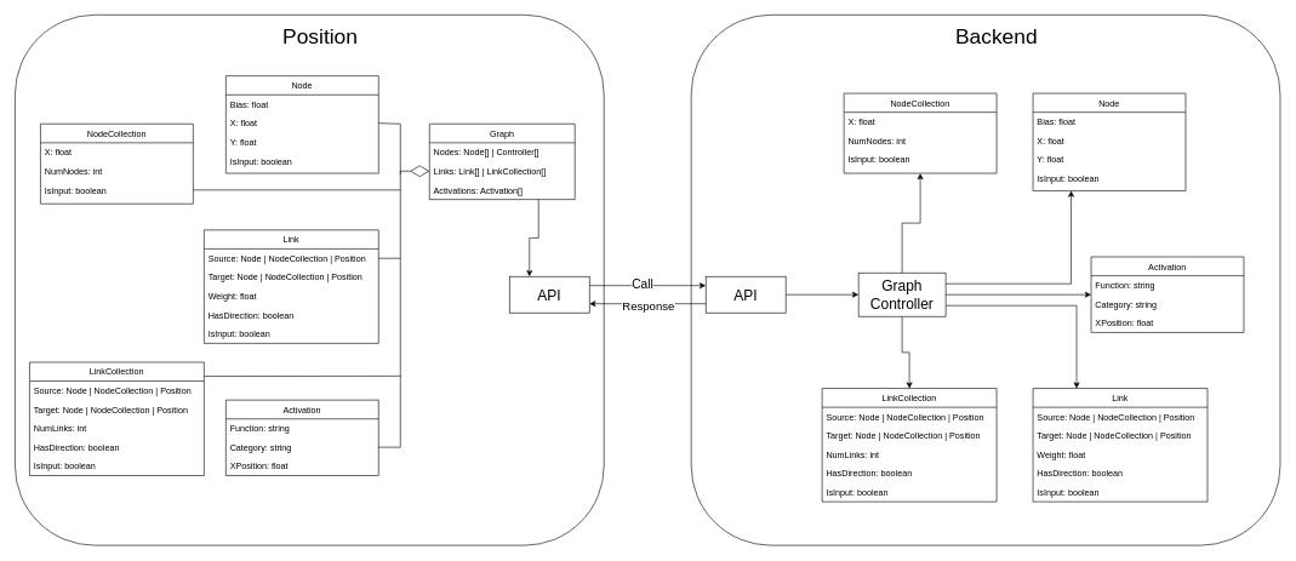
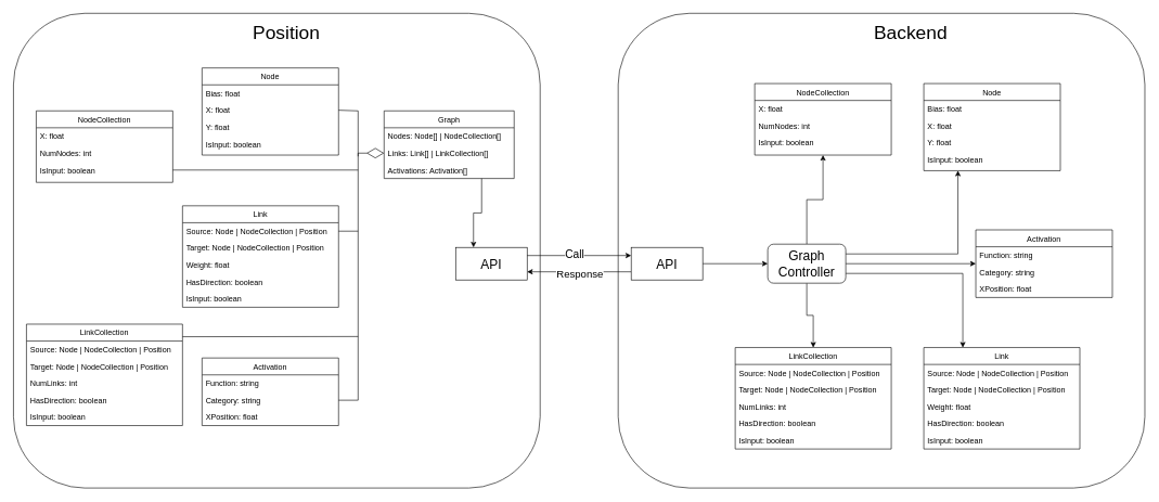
- <mxCell id="41" value="&lt;font style=&quot;font-size: 29px;&quot;&gt;Backend&lt;/font&gt;" style="text;html=1;strokeColor=none;fillColor=none;align=center;verticalAlign=middle;whiteSpace=wrap;rounded=0;" vertex="1" parent="1"><mxGeometry x="1305" y="30" width="130" height="40" as="geometry" /></mxCell>
+ <mxCell id="41" value="&lt;font style=&quot;font-size: 29px;&quot;&gt;Backend&lt;/font&gt;" style="text;html=1;strokeColor=none;fillColor=none;align=center;verticalAlign=middle;whiteSpace=wrap;rounded=0;" vertex="1" parent="1"><mxGeometry x="1335" y="30" width="130" height="40" as="geometry" /></mxCell>
- <mxCell id="6" value="Nodes: Node[] | Controller[]" style="text;align=left;verticalAlign=top;spacingLeft=4;spacingRight=4;overflow=hidden;rotatable=0;points=[[0,0.5],[1,0.5]];portConstraint=eastwest;" vertex="1" parent="5"><mxGeometry y="26" width="200" height="26" as="geometry" /></mxCell>
+ <mxCell id="6" value="Nodes: Node[] | NodeCollection[]" style="text;align=left;verticalAlign=top;spacingLeft=4;spacingRight=4;overflow=hidden;rotatable=0;points=[[0,0.5],[1,0.5]];portConstraint=eastwest;" vertex="1" parent="5"><mxGeometry y="26" width="200" height="26" as="geometry" /></mxCell>
- <mxCell id="53" value="Graph Controller" style="rounded=0;whiteSpace=wrap;html=1;fontSize=20;" vertex="1" parent="1"><mxGeometry x="1180" y="375" width="120" height="60" as="geometry" /></mxCell>
+ <mxCell id="53" value="Graph Controller" style="whiteSpace=wrap;html=1;fontSize=20;rounded=1;" vertex="1" parent="1"><mxGeometry x="1180" y="375" width="120" height="60" as="geometry" /></mxCell>
